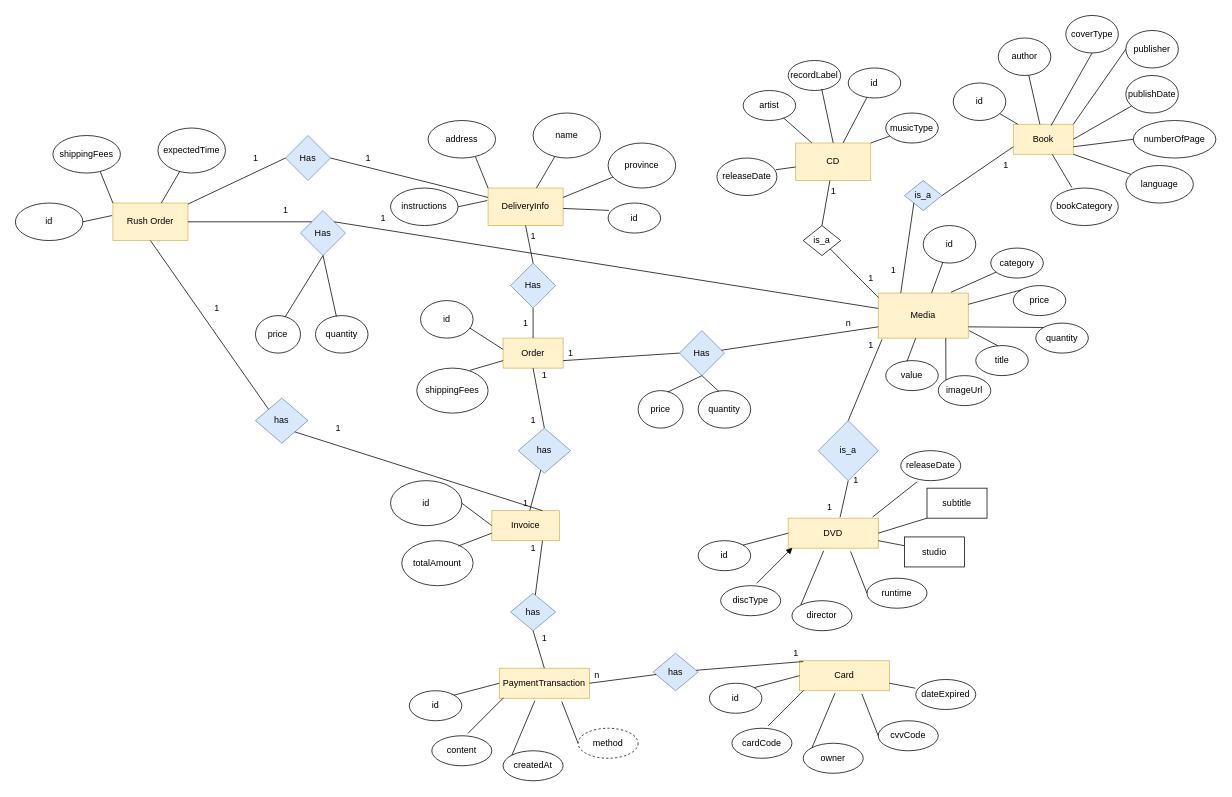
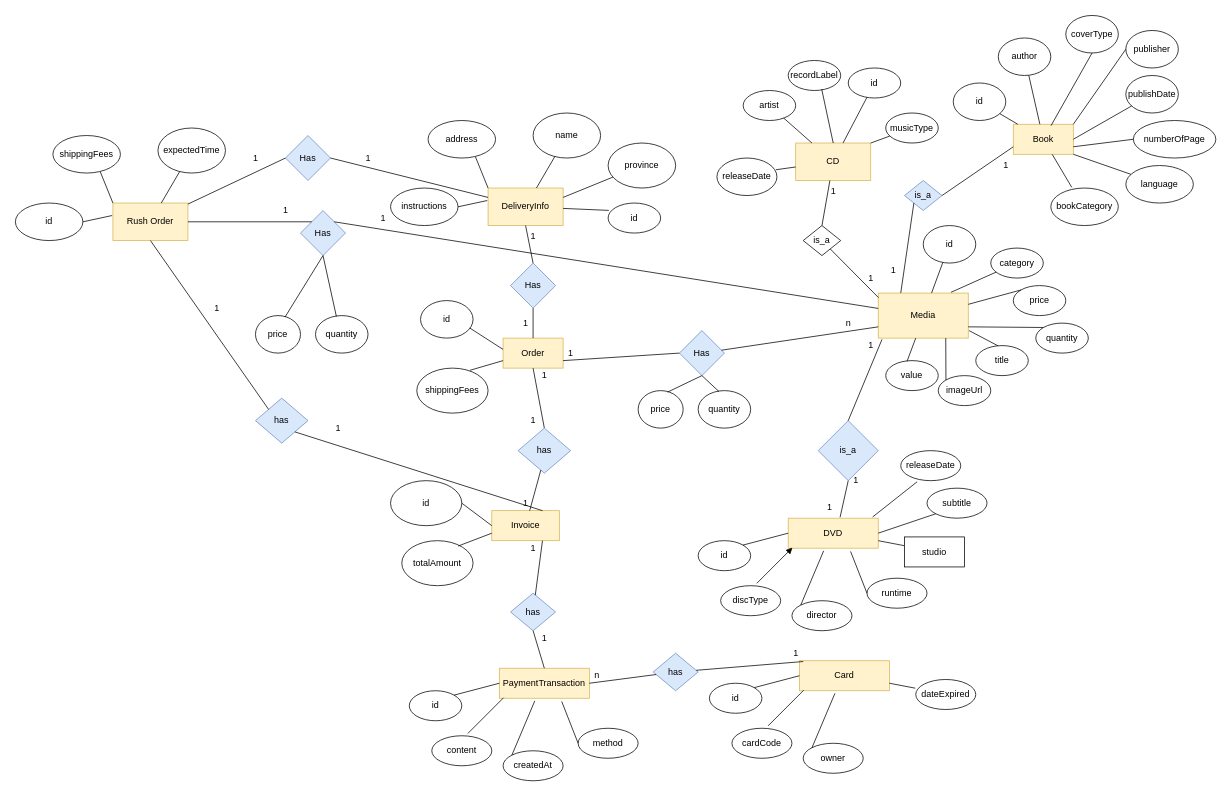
- <mxCell id="125" value="subtitle" style="whiteSpace=wrap;html=1;rounded=0;" vertex="1" parent="1"><mxGeometry x="1235" y="650" width="80" height="40" as="geometry" /></mxCell>
+ <mxCell id="125" value="subtitle" style="ellipse;whiteSpace=wrap;html=1;" vertex="1" parent="1"><mxGeometry x="1235" y="650" width="80" height="40" as="geometry" /></mxCell>
- <mxCell id="110" value="" style="endArrow=none;html=1;rounded=0;exitX=0;exitY=0.5;exitDx=0;exitDy=0;entryX=0.693;entryY=1.108;entryDx=0;entryDy=0;entryPerimeter=0;" edge="1" parent="1" source="106" target="102"><mxGeometry width="50" height="50" relative="1" as="geometry"><mxPoint x="1106.716" y="995.858" as="sourcePoint" /><mxPoint x="1117.28" y="933.52" as="targetPoint" /></mxGeometry></mxCell>
- <mxCell id="106" value="cvvCode" style="ellipse;whiteSpace=wrap;html=1;" vertex="1" parent="1"><mxGeometry x="1170" y="960" width="80" height="40" as="geometry" /></mxCell>
- <mxCell id="94" value="method" style="ellipse;whiteSpace=wrap;html=1;dashed=1;" vertex="1" parent="1"><mxGeometry x="770" y="970" width="80" height="40" as="geometry" /></mxCell>
+ <mxCell id="94" value="method" style="ellipse;whiteSpace=wrap;html=1;" vertex="1" parent="1"><mxGeometry x="770" y="970" width="80" height="40" as="geometry" /></mxCell>
